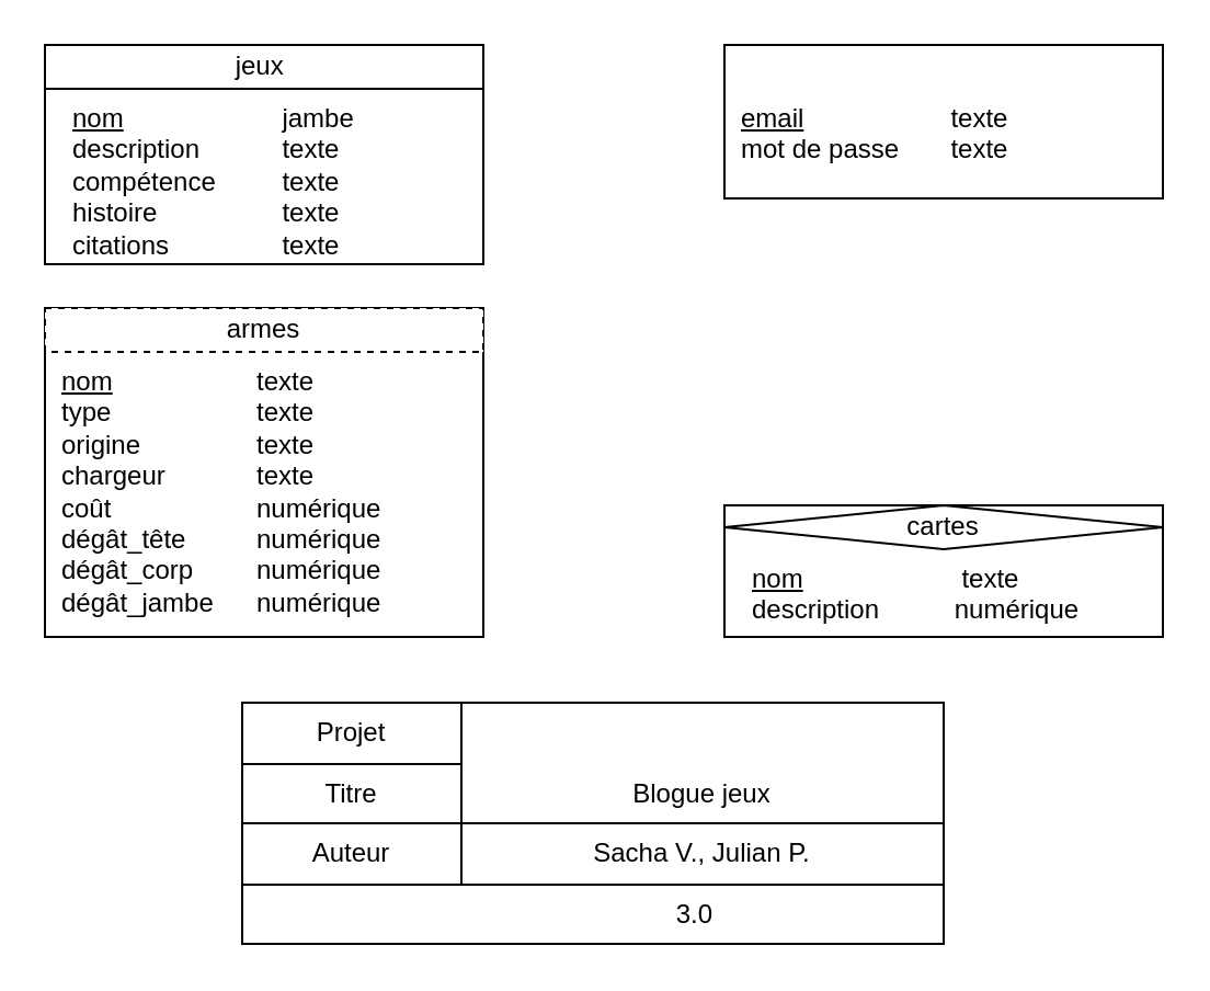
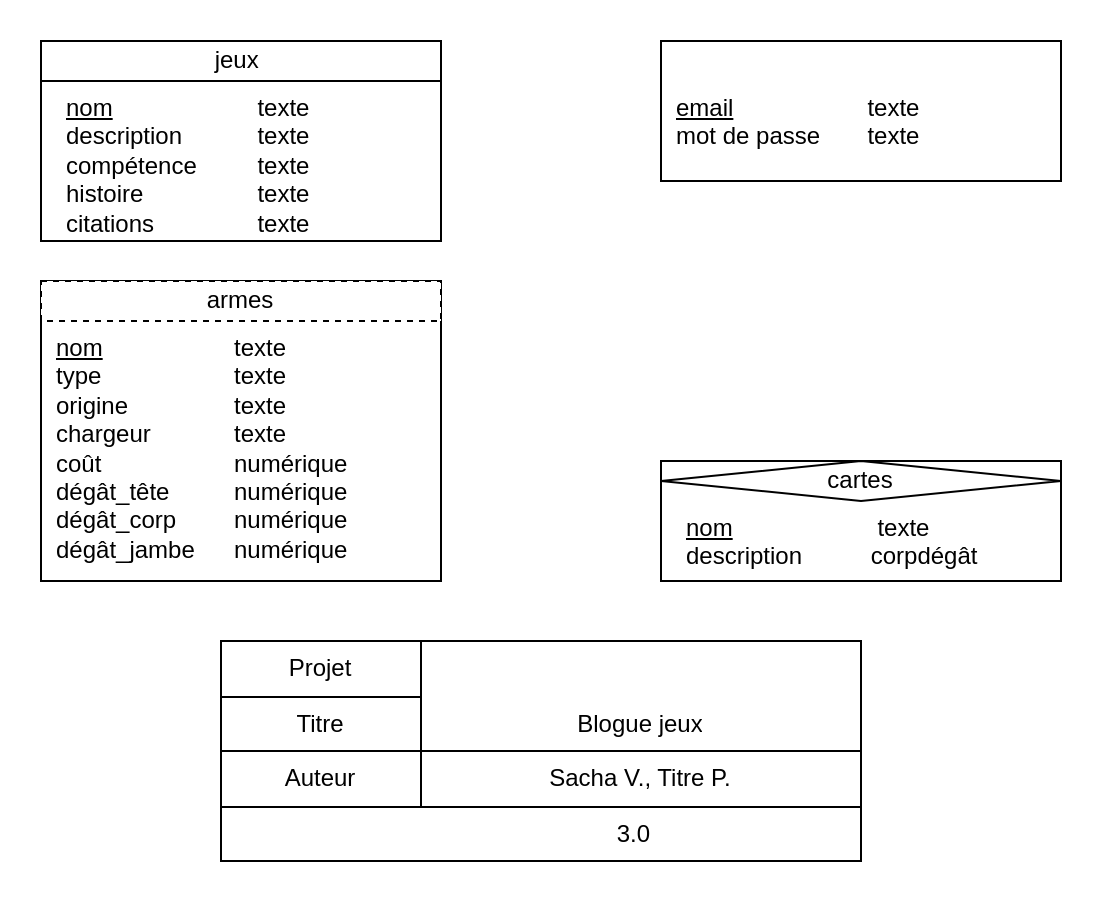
- <mxCell id="16" value="&lt;span style=&quot;white-space: pre&quot;&gt; &lt;span style=&quot;white-space: pre&quot;&gt; &lt;/span&gt;&lt;/span&gt;jambe&lt;br&gt;&lt;span style=&quot;white-space: pre&quot;&gt; &lt;span style=&quot;white-space: pre;&quot;&gt; &lt;/span&gt;&lt;/span&gt;texte&lt;br&gt;&lt;span style=&quot;white-space: pre&quot;&gt; &lt;span style=&quot;white-space: pre;&quot;&gt; &lt;/span&gt;&lt;/span&gt;texte&amp;nbsp;&lt;span style=&quot;white-space: pre&quot;&gt; &lt;/span&gt;&lt;br&gt;&lt;span style=&quot;white-space: pre&quot;&gt; &lt;/span&gt;&lt;span style=&quot;white-space: pre&quot;&gt; &lt;/span&gt;texte&lt;br&gt;&lt;span style=&quot;white-space: pre;&quot;&gt; &lt;/span&gt;&lt;span style=&quot;white-space: pre;&quot;&gt; &lt;/span&gt;texte&amp;nbsp;" style="text;html=1;strokeColor=none;fillColor=none;align=left;verticalAlign=top;whiteSpace=wrap;rounded=0;" parent="1" vertex="1"><mxGeometry x="120" y="40" width="100" height="50" as="geometry" /></mxCell>
+ <mxCell id="16" value="&lt;span style=&quot;white-space: pre&quot;&gt; &lt;span style=&quot;white-space: pre&quot;&gt; &lt;/span&gt;&lt;/span&gt;texte&lt;br&gt;&lt;span style=&quot;white-space: pre&quot;&gt; &lt;span style=&quot;white-space: pre;&quot;&gt; &lt;/span&gt;&lt;/span&gt;texte&lt;br&gt;&lt;span style=&quot;white-space: pre&quot;&gt; &lt;span style=&quot;white-space: pre;&quot;&gt; &lt;/span&gt;&lt;/span&gt;texte&amp;nbsp;&lt;span style=&quot;white-space: pre&quot;&gt; &lt;/span&gt;&lt;br&gt;&lt;span style=&quot;white-space: pre&quot;&gt; &lt;/span&gt;&lt;span style=&quot;white-space: pre&quot;&gt; &lt;/span&gt;texte&lt;br&gt;&lt;span style=&quot;white-space: pre;&quot;&gt; &lt;/span&gt;&lt;span style=&quot;white-space: pre;&quot;&gt; &lt;/span&gt;texte&amp;nbsp;" style="text;html=1;strokeColor=none;fillColor=none;align=left;verticalAlign=top;whiteSpace=wrap;rounded=0;" parent="1" vertex="1"><mxGeometry x="120" y="40" width="100" height="50" as="geometry" /></mxCell>
- <mxCell id="20" value="&lt;span style=&quot;white-space: pre&quot;&gt; &lt;span style=&quot;white-space: pre&quot;&gt; &lt;/span&gt;&lt;/span&gt;texte&lt;br&gt;&lt;span style=&quot;white-space: pre&quot;&gt; &lt;/span&gt;numérique&lt;br&gt;&lt;span style=&quot;white-space: pre&quot;&gt; &lt;/span&gt;&lt;span style=&quot;white-space: pre&quot;&gt; &lt;/span&gt;&lt;br&gt;&lt;span style=&quot;white-space: pre&quot;&gt; &lt;/span&gt;&lt;span style=&quot;white-space: pre&quot;&gt; &lt;/span&gt;" style="text;html=1;strokeColor=none;fillColor=none;align=left;verticalAlign=top;whiteSpace=wrap;rounded=0;" parent="1" vertex="1"><mxGeometry x="430" y="250" width="100" height="50" as="geometry" /></mxCell>
+ <mxCell id="20" value="&lt;span style=&quot;white-space: pre&quot;&gt; &lt;span style=&quot;white-space: pre&quot;&gt; &lt;/span&gt;&lt;/span&gt;texte&lt;br&gt;&lt;span style=&quot;white-space: pre&quot;&gt; &lt;/span&gt;corpdégât&lt;br&gt;&lt;span style=&quot;white-space: pre&quot;&gt; &lt;/span&gt;&lt;span style=&quot;white-space: pre&quot;&gt; &lt;/span&gt;&lt;br&gt;&lt;span style=&quot;white-space: pre&quot;&gt; &lt;/span&gt;&lt;span style=&quot;white-space: pre&quot;&gt; &lt;/span&gt;" style="text;html=1;strokeColor=none;fillColor=none;align=left;verticalAlign=top;whiteSpace=wrap;rounded=0;" parent="1" vertex="1"><mxGeometry x="430" y="250" width="100" height="50" as="geometry" /></mxCell>
- <mxCell id="10" value="Sacha V., Julian P." style="shape=partialRectangle;html=1;whiteSpace=wrap;connectable=0;overflow=hidden;fillColor=none;top=0;left=0;bottom=0;right=0;" parent="8" vertex="1"><mxGeometry x="100" width="220" height="28" as="geometry"><mxRectangle width="220" height="28" as="alternateBounds" /></mxGeometry></mxCell>
+ <mxCell id="10" value="Sacha V., Titre P." style="shape=partialRectangle;html=1;whiteSpace=wrap;connectable=0;overflow=hidden;fillColor=none;top=0;left=0;bottom=0;right=0;" parent="8" vertex="1"><mxGeometry x="100" width="220" height="28" as="geometry"><mxRectangle width="220" height="28" as="alternateBounds" /></mxGeometry></mxCell>
